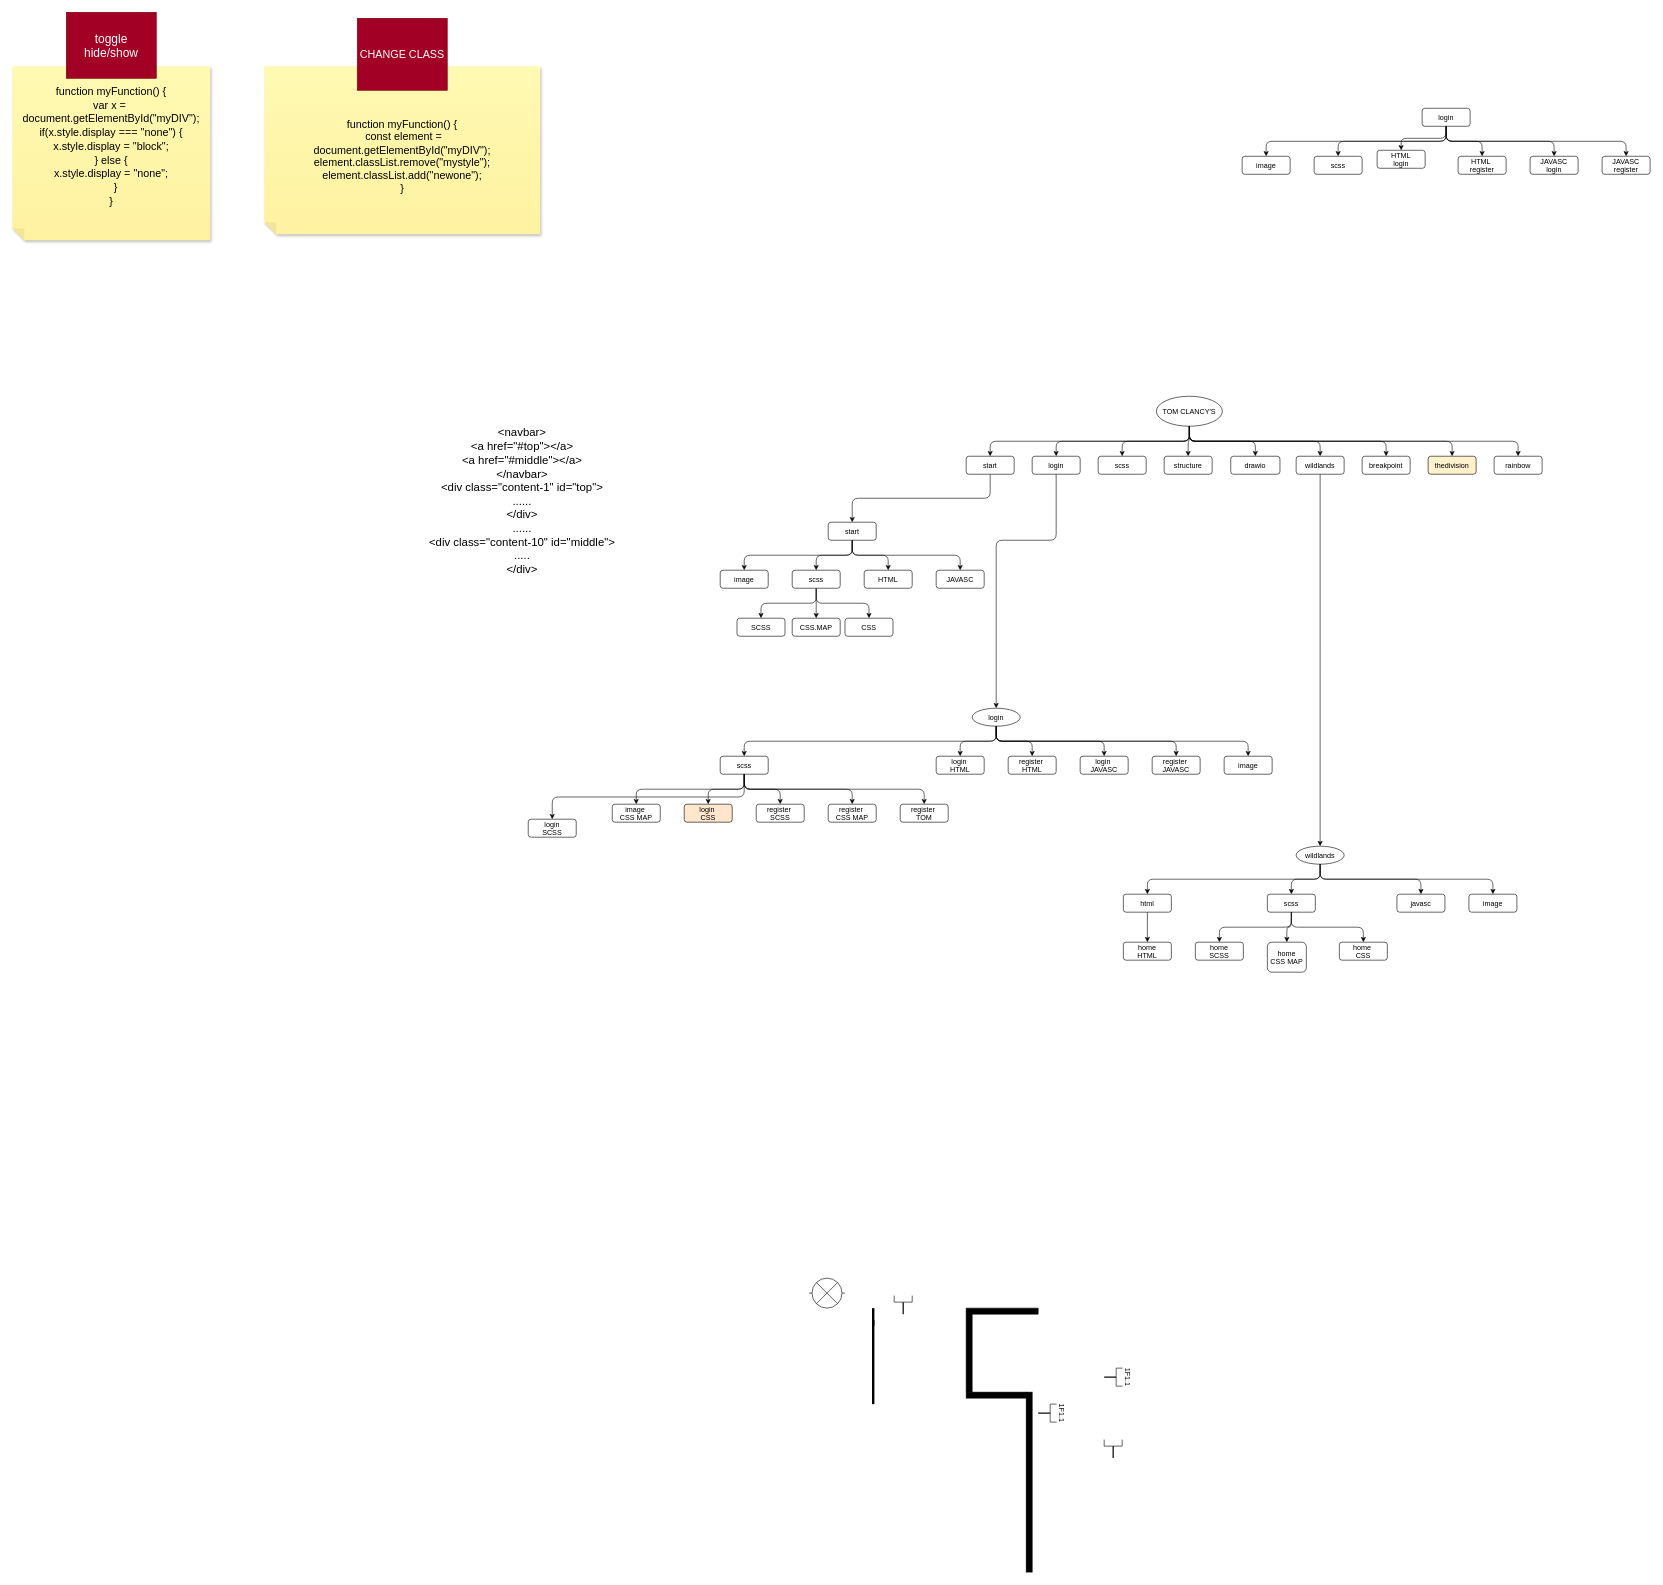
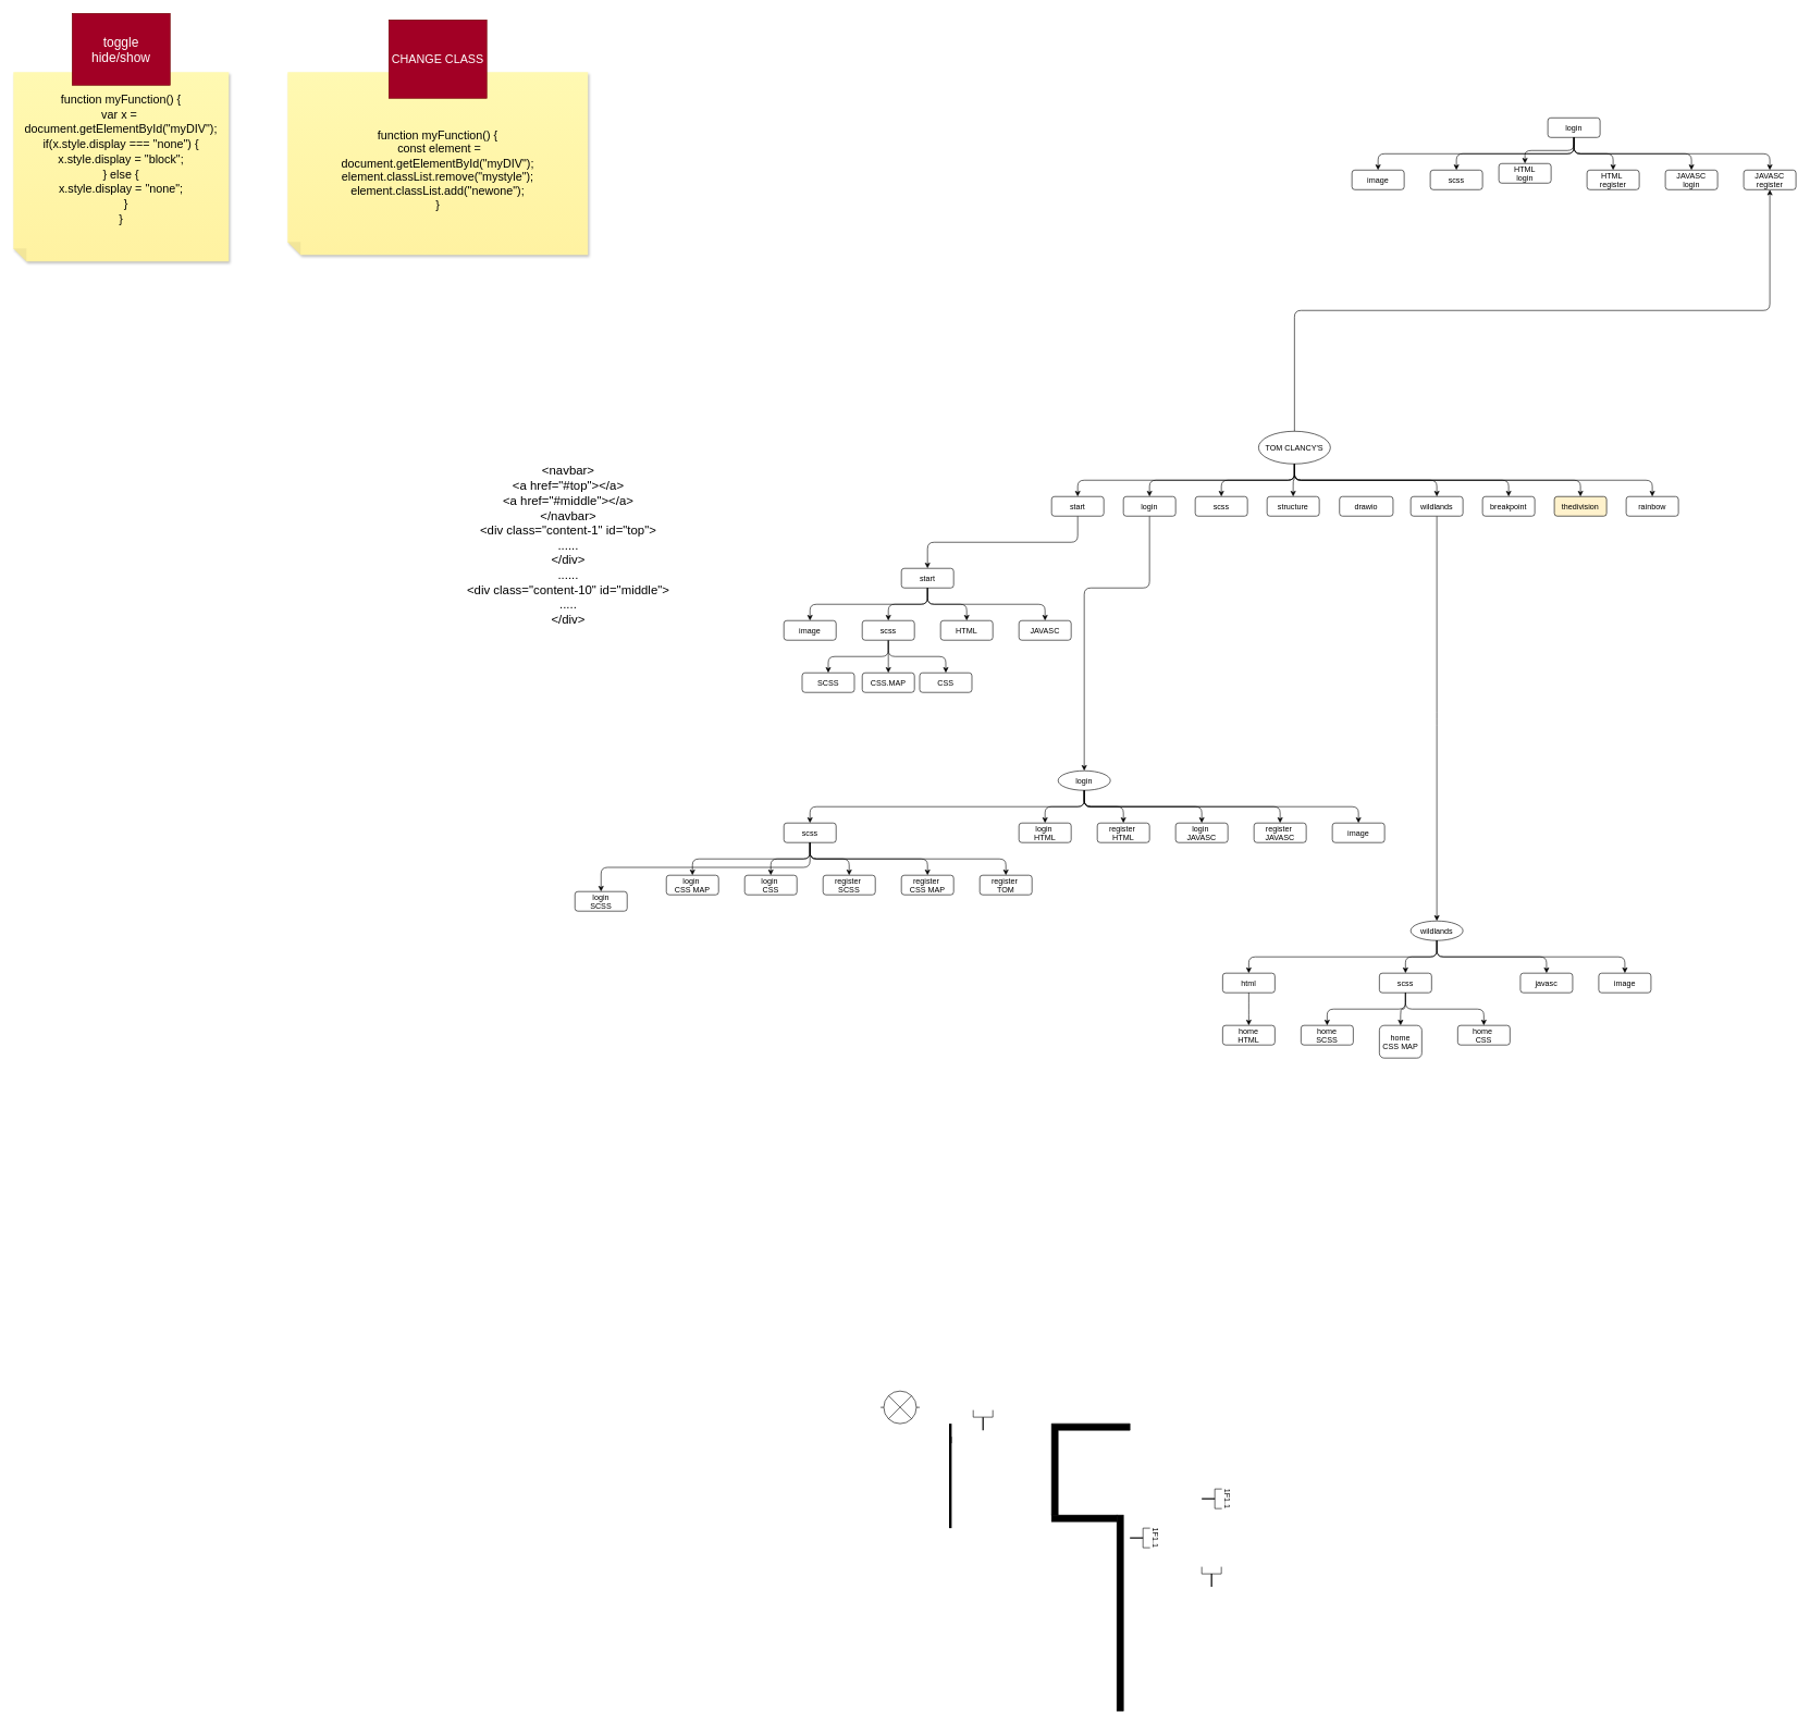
- <mxCell id="14" value="" style="edgeStyle=elbowEdgeStyle;elbow=vertical;" parent="1" source="2" target="13" edge="1"><mxGeometry relative="1" as="geometry" /></mxCell>
+ <mxCell id="14" value="" style="edgeStyle=elbowEdgeStyle;elbow=vertical;" parent="1" source="2" target="47" edge="1"><mxGeometry relative="1" as="geometry" /></mxCell>
- <mxCell id="67" value="image &#10;CSS MAP" style="rounded=1;" parent="1" vertex="1"><mxGeometry x="1020" y="1340" width="80" height="30" as="geometry" /></mxCell>
+ <mxCell id="67" value="login &#10;CSS MAP" style="rounded=1;" parent="1" vertex="1"><mxGeometry x="1020" y="1340" width="80" height="30" as="geometry" /></mxCell>
- <mxCell id="69" value="login &#10;CSS" style="rounded=1;fillColor=#ffe6cc;" parent="1" vertex="1"><mxGeometry x="1140" y="1340" width="80" height="30" as="geometry" /></mxCell>
+ <mxCell id="69" value="login &#10;CSS" style="rounded=1;" parent="1" vertex="1"><mxGeometry x="1140" y="1340" width="80" height="30" as="geometry" /></mxCell>
